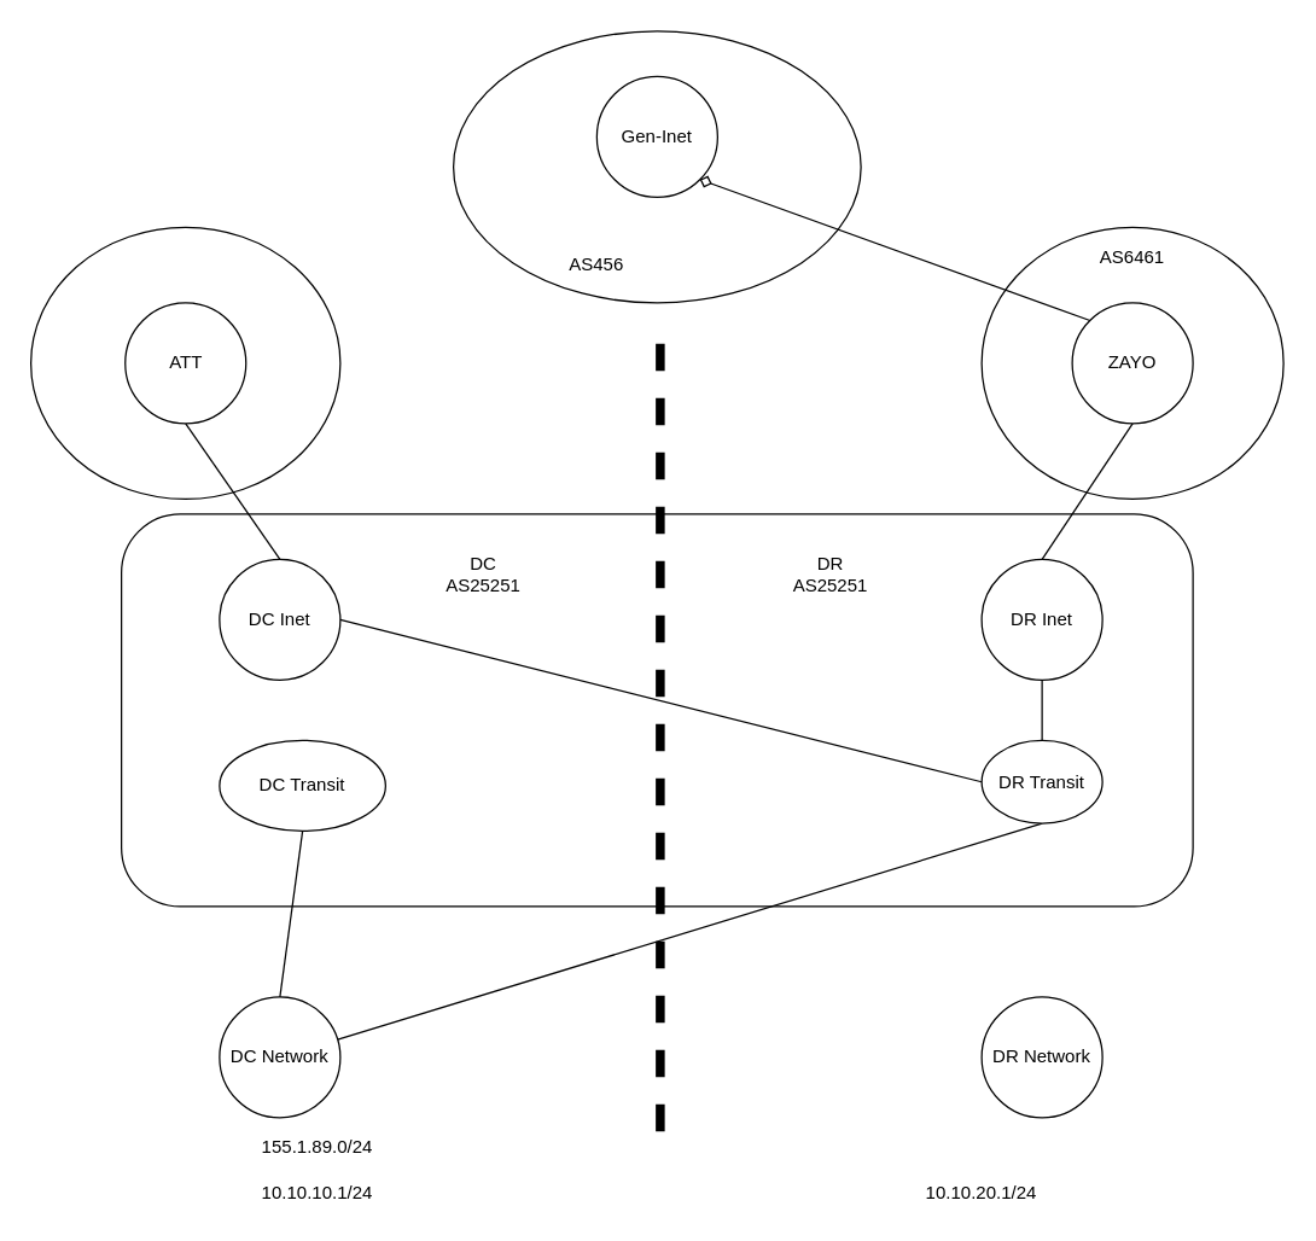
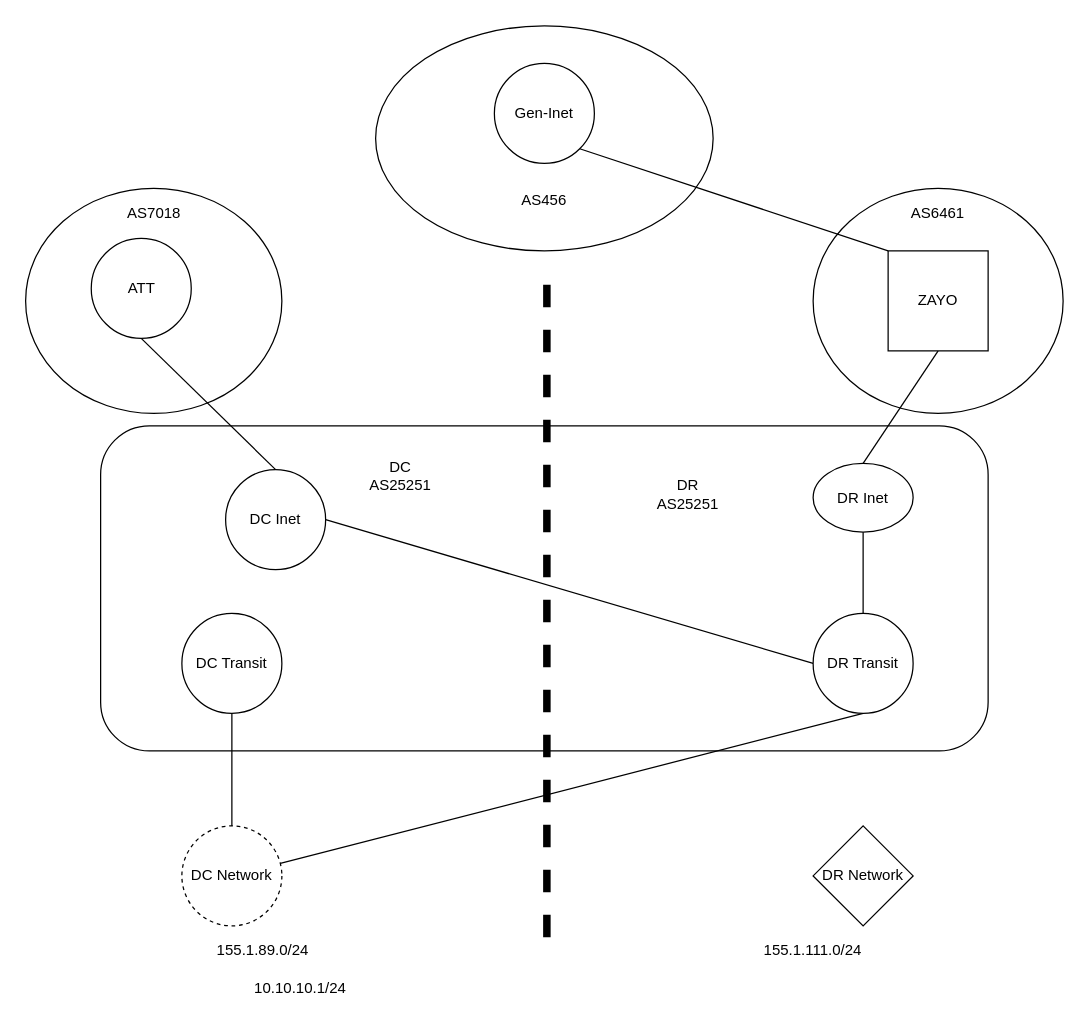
- <mxCell id="9" style="rounded=0;orthogonalLoop=1;jettySize=auto;html=1;exitX=0;exitY=0;exitDx=0;exitDy=0;entryX=1;entryY=1;entryDx=0;entryDy=0;endArrow=diamond;endFill=0;" parent="1" source="11" target="6" edge="1"><mxGeometry relative="1" as="geometry" /></mxCell>
+ <mxCell id="9" style="rounded=0;orthogonalLoop=1;jettySize=auto;html=1;exitX=0;exitY=0;exitDx=0;exitDy=0;entryX=1;entryY=1;entryDx=0;entryDy=0;endArrow=none;endFill=0;" parent="1" source="11" target="6" edge="1"><mxGeometry relative="1" as="geometry" /></mxCell>
+ <mxCell id="22" value="AS7018" style="text;html=1;strokeColor=none;fillColor=none;align=center;verticalAlign=middle;whiteSpace=wrap;rounded=0;" parent="1" vertex="1"><mxGeometry x="102.5" y="160" width="40" height="20" as="geometry" /></mxCell>
- <mxCell id="24" value="AS456" style="text;html=1;strokeColor=none;fillColor=none;align=center;verticalAlign=middle;whiteSpace=wrap;rounded=0;" parent="1" vertex="1"><mxGeometry x="375" y="165" width="40" height="20" as="geometry" /></mxCell>
+ <mxCell id="24" value="AS456" style="text;html=1;strokeColor=none;fillColor=none;align=center;verticalAlign=middle;whiteSpace=wrap;rounded=0;" parent="1" vertex="1"><mxGeometry x="415" y="150" width="40" height="20" as="geometry" /></mxCell>
- <mxCell id="8" value="ATT" style="ellipse;whiteSpace=wrap;html=1;aspect=fixed;" parent="1" vertex="1"><mxGeometry x="82.5" y="200" width="80" height="80" as="geometry" /></mxCell>
+ <mxCell id="8" value="ATT" style="ellipse;whiteSpace=wrap;html=1;aspect=fixed;" parent="1" vertex="1"><mxGeometry x="72.5" y="190" width="80" height="80" as="geometry" /></mxCell>
- <mxCell id="11" value="ZAYO" style="ellipse;whiteSpace=wrap;html=1;aspect=fixed;" parent="1" vertex="1"><mxGeometry x="710" y="200" width="80" height="80" as="geometry" /></mxCell>
+ <mxCell id="11" value="ZAYO" style="whiteSpace=wrap;html=1;aspect=fixed;rounded=0;" parent="1" vertex="1"><mxGeometry x="710" y="200" width="80" height="80" as="geometry" /></mxCell>
- <mxCell id="27" value="DR&lt;br&gt;AS25251" style="text;html=1;strokeColor=none;fillColor=none;align=center;verticalAlign=middle;whiteSpace=wrap;rounded=0;" parent="1" vertex="1"><mxGeometry x="530" y="370" width="40" height="20" as="geometry" /></mxCell>
+ <mxCell id="27" value="DR&lt;br&gt;AS25251" style="text;html=1;strokeColor=none;fillColor=none;align=center;verticalAlign=middle;whiteSpace=wrap;rounded=0;" parent="1" vertex="1"><mxGeometry x="530" y="385" width="40" height="20" as="geometry" /></mxCell>
- <mxCell id="14" value="DC Inet" style="ellipse;whiteSpace=wrap;html=1;aspect=fixed;" parent="1" vertex="1"><mxGeometry x="145" y="370" width="80" height="80" as="geometry" /></mxCell>
+ <mxCell id="14" value="DC Inet" style="ellipse;whiteSpace=wrap;html=1;aspect=fixed;" parent="1" vertex="1"><mxGeometry x="180" y="375" width="80" height="80" as="geometry" /></mxCell>
- <mxCell id="12" value="DR Inet" style="ellipse;whiteSpace=wrap;html=1;aspect=fixed;" parent="1" vertex="1"><mxGeometry x="650" y="370" width="80" height="80" as="geometry" /></mxCell>
+ <mxCell id="12" value="DR Inet" style="ellipse;whiteSpace=wrap;html=1;aspect=fixed;" parent="1" vertex="1"><mxGeometry x="650" y="370" width="80" height="55" as="geometry" /></mxCell>
- <mxCell id="17" value="DR Transit" style="ellipse;whiteSpace=wrap;html=1;aspect=fixed;" parent="1" vertex="1"><mxGeometry x="650" y="490" width="80" height="55" as="geometry" /></mxCell>
+ <mxCell id="17" value="DR Transit" style="ellipse;whiteSpace=wrap;html=1;aspect=fixed;" parent="1" vertex="1"><mxGeometry x="650" y="490" width="80" height="80" as="geometry" /></mxCell>
- <mxCell id="19" value="DC Transit" style="ellipse;whiteSpace=wrap;html=1;aspect=fixed;" parent="1" vertex="1"><mxGeometry x="145" y="490" width="110" height="60" as="geometry" /></mxCell>
+ <mxCell id="19" value="DC Transit" style="ellipse;whiteSpace=wrap;html=1;aspect=fixed;" parent="1" vertex="1"><mxGeometry x="145" y="490" width="80" height="80" as="geometry" /></mxCell>
- <mxCell id="21" value="DC Network" style="ellipse;whiteSpace=wrap;html=1;aspect=fixed;" parent="1" vertex="1"><mxGeometry x="145" y="660" width="80" height="80" as="geometry" /></mxCell>
+ <mxCell id="21" value="DC Network" style="ellipse;whiteSpace=wrap;html=1;aspect=fixed;dashed=1;" parent="1" vertex="1"><mxGeometry x="145" y="660" width="80" height="80" as="geometry" /></mxCell>
- <mxCell id="20" value="DR Network" style="ellipse;whiteSpace=wrap;html=1;aspect=fixed;" parent="1" vertex="1"><mxGeometry x="650" y="660" width="80" height="80" as="geometry" /></mxCell>
+ <mxCell id="20" value="DR Network" style="rhombus;whiteSpace=wrap;html=1;aspect=fixed;" parent="1" vertex="1"><mxGeometry x="650" y="660" width="80" height="80" as="geometry" /></mxCell>
+ <mxCell id="29" value="155.1.111.0/24" style="text;html=1;strokeColor=none;fillColor=none;align=center;verticalAlign=middle;whiteSpace=wrap;rounded=0;" parent="1" vertex="1"><mxGeometry x="630" y="750" width="40" height="20" as="geometry" /></mxCell>
- <mxCell id="30" value="10.10.10.1/24" style="text;html=1;strokeColor=none;fillColor=none;align=center;verticalAlign=middle;whiteSpace=wrap;rounded=0;" vertex="1" parent="1"><mxGeometry x="190" y="780" width="40" height="20" as="geometry" /></mxCell>
+ <mxCell id="30" value="10.10.10.1/24" style="text;html=1;strokeColor=none;fillColor=none;align=center;verticalAlign=middle;whiteSpace=wrap;rounded=0;" vertex="1" parent="1"><mxGeometry x="220" y="780" width="40" height="20" as="geometry" /></mxCell>
- <mxCell id="31" value="10.10.20.1/24" style="text;html=1;strokeColor=none;fillColor=none;align=center;verticalAlign=middle;whiteSpace=wrap;rounded=0;" vertex="1" parent="1"><mxGeometry x="630" y="780" width="40" height="20" as="geometry" /></mxCell>
